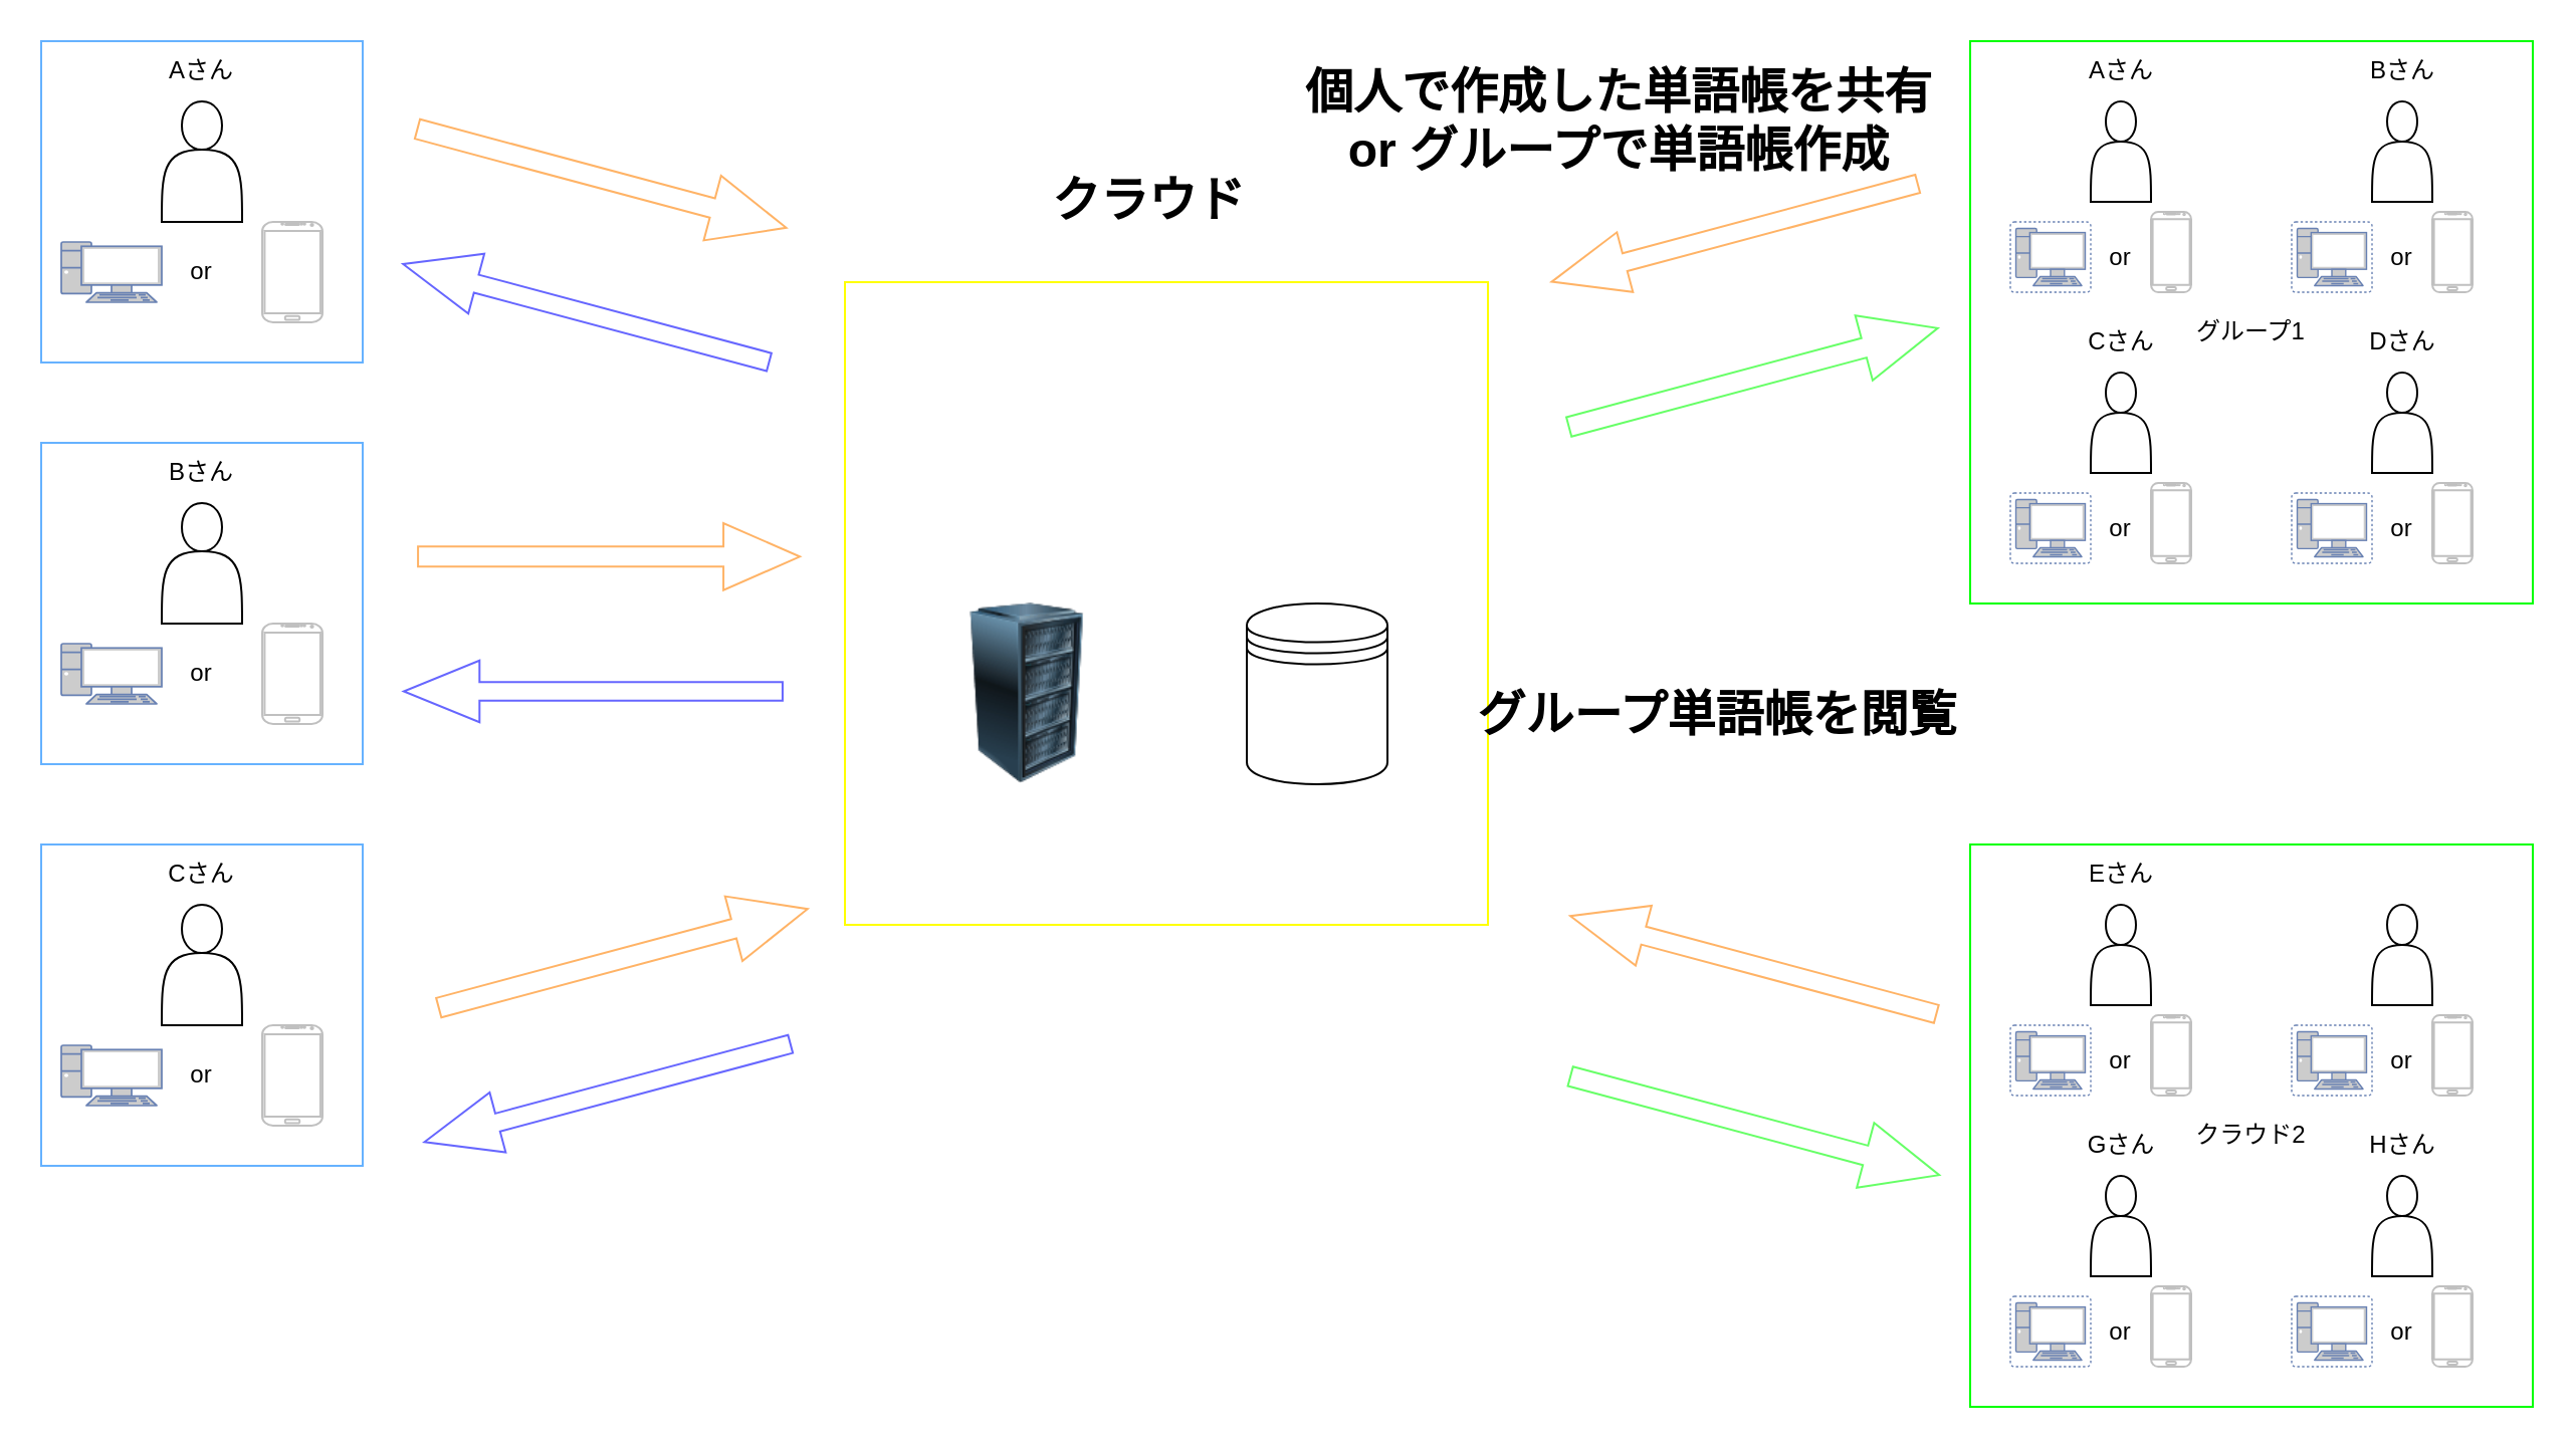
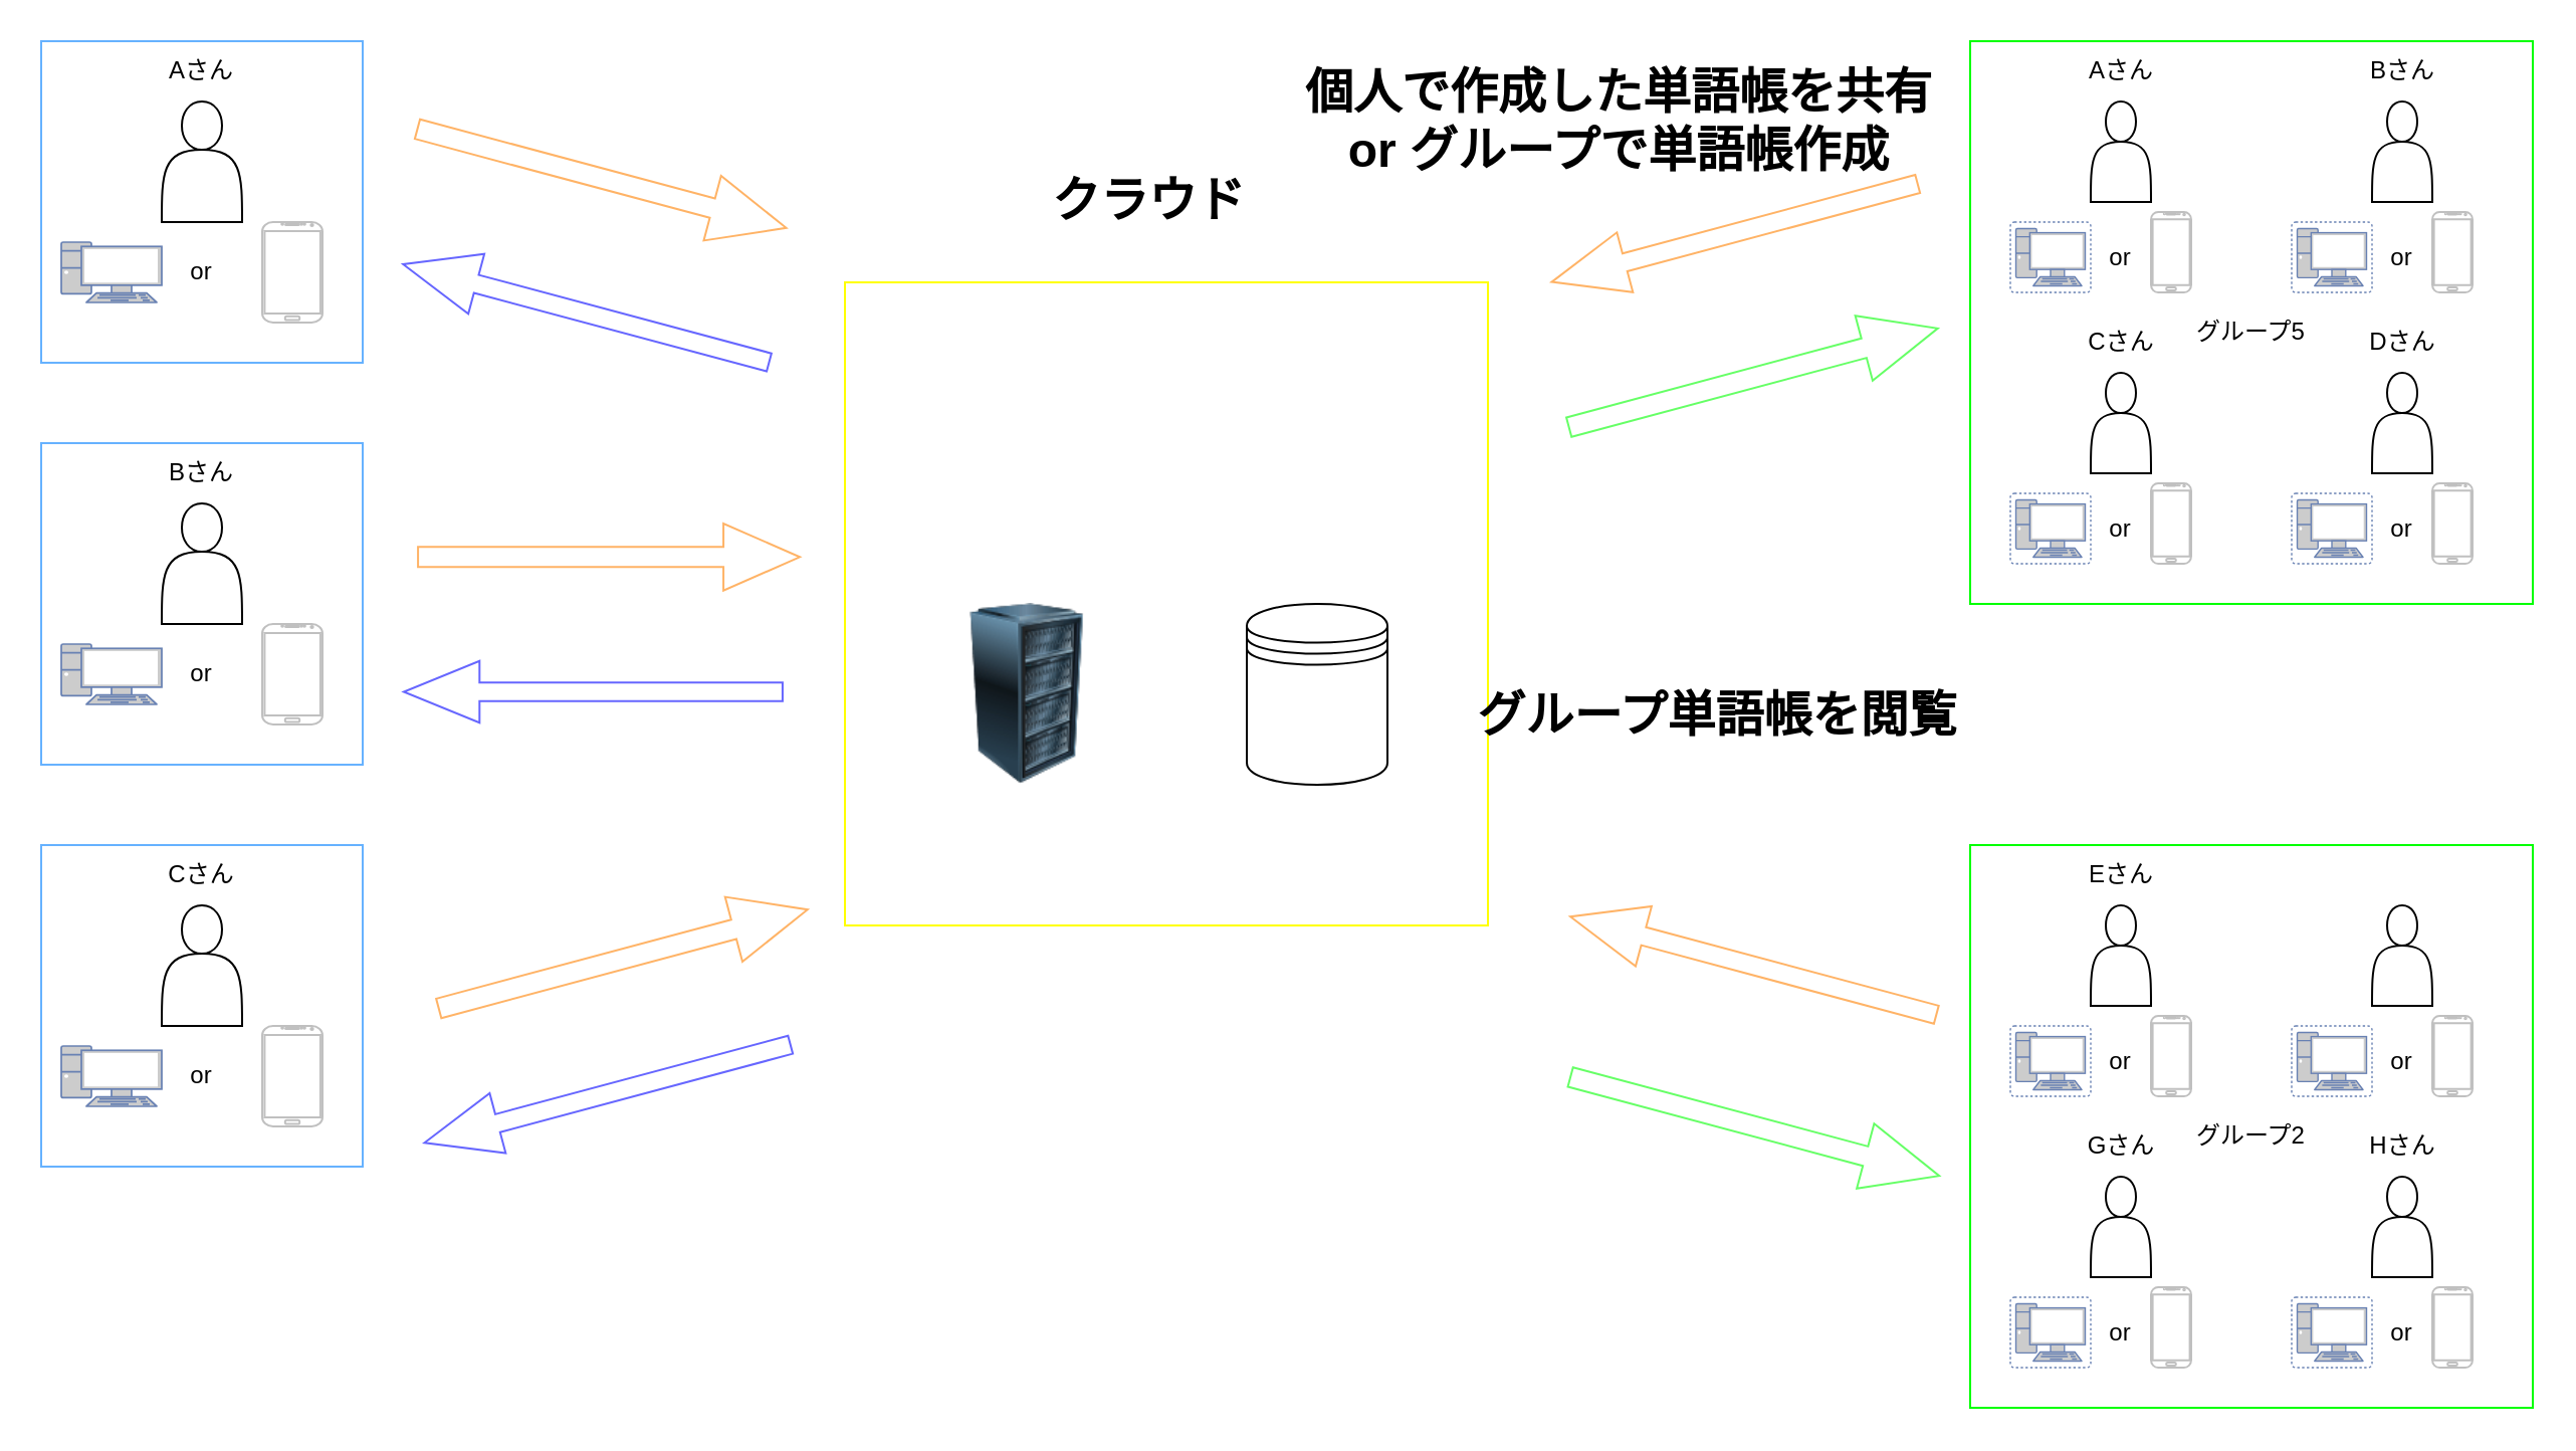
- <mxCell id="45" value="グループ1" style="text;html=1;strokeColor=none;fillColor=none;align=center;verticalAlign=middle;whiteSpace=wrap;rounded=0;" parent="1" vertex="1"><mxGeometry x="1090" y="150" width="60" height="30" as="geometry" /></mxCell>
+ <mxCell id="45" value="グループ5" style="text;html=1;strokeColor=none;fillColor=none;align=center;verticalAlign=middle;whiteSpace=wrap;rounded=0;" parent="1" vertex="1"><mxGeometry x="1090" y="150" width="60" height="30" as="geometry" /></mxCell>
- <mxCell id="66" value="クラウド2" style="text;html=1;strokeColor=none;fillColor=none;align=center;verticalAlign=middle;whiteSpace=wrap;rounded=0;" parent="1" vertex="1"><mxGeometry x="1090" y="550" width="60" height="30" as="geometry" /></mxCell>
+ <mxCell id="66" value="グループ2" style="text;html=1;strokeColor=none;fillColor=none;align=center;verticalAlign=middle;whiteSpace=wrap;rounded=0;" parent="1" vertex="1"><mxGeometry x="1090" y="550" width="60" height="30" as="geometry" /></mxCell>
